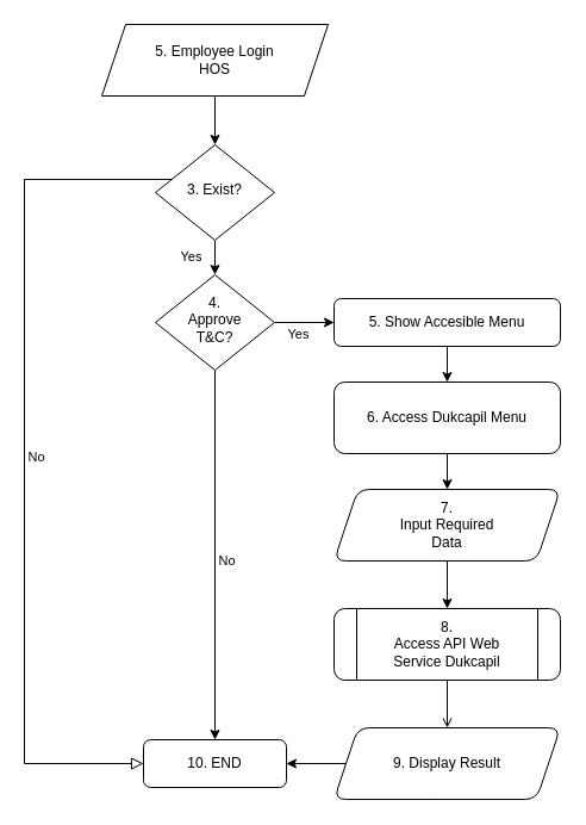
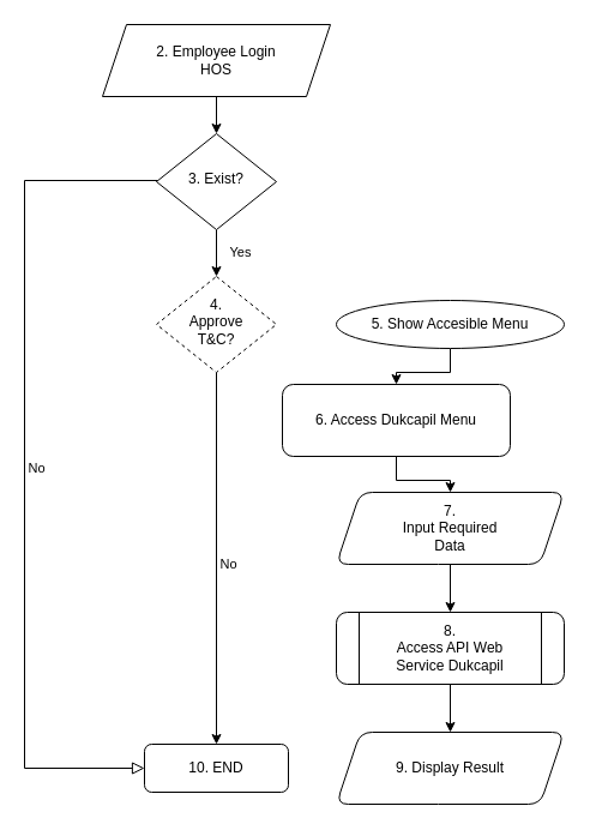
- <mxCell id="12" value="5. Employee Login&lt;div&gt;HOS&lt;br&gt;&lt;/div&gt;" style="shape=parallelogram;perimeter=parallelogramPerimeter;whiteSpace=wrap;html=1;fixedSize=1;" vertex="1" parent="1"><mxGeometry x="85" y="20" width="190" height="60" as="geometry" /></mxCell>
+ <mxCell id="12" value="2. Employee Login&lt;div&gt;HOS&lt;br&gt;&lt;/div&gt;" style="shape=parallelogram;perimeter=parallelogramPerimeter;whiteSpace=wrap;html=1;fixedSize=1;" vertex="1" parent="1"><mxGeometry x="85" y="20" width="190" height="60" as="geometry" /></mxCell>
- <mxCell id="4" value="3. Exist?" style="rhombus;whiteSpace=wrap;html=1;shadow=0;fontFamily=Helvetica;fontSize=12;align=center;strokeWidth=1;spacing=6;spacingTop=-4;" parent="1" vertex="1"><mxGeometry x="130" y="121" width="100" height="80" as="geometry" /></mxCell>
+ <mxCell id="4" value="3. Exist?" style="rhombus;whiteSpace=wrap;html=1;shadow=0;fontFamily=Helvetica;fontSize=12;align=center;strokeWidth=1;spacing=6;spacingTop=-4;" parent="1" vertex="1"><mxGeometry x="130" y="111" width="100" height="80" as="geometry" /></mxCell>
- <mxCell id="7" value="4. &lt;br&gt;&lt;div&gt;Approve &lt;br&gt;&lt;/div&gt;&lt;div&gt;T&amp;amp;C?&lt;/div&gt;" style="rhombus;whiteSpace=wrap;html=1;shadow=0;fontFamily=Helvetica;fontSize=12;align=center;strokeWidth=1;spacing=6;spacingTop=-4;" parent="1" vertex="1"><mxGeometry x="130" y="230" width="100" height="80" as="geometry" /></mxCell>
+ <mxCell id="7" value="4. &lt;br&gt;&lt;div&gt;Approve &lt;br&gt;&lt;/div&gt;&lt;div&gt;T&amp;amp;C?&lt;/div&gt;" style="rhombus;whiteSpace=wrap;html=1;shadow=0;fontFamily=Helvetica;fontSize=12;align=center;strokeWidth=1;spacing=6;spacingTop=-4;dashed=1;" parent="1" vertex="1"><mxGeometry x="130" y="230" width="100" height="80" as="geometry" /></mxCell>
- <mxCell id="5" value="Yes" style="edgeStyle=orthogonalEdgeStyle;rounded=0;orthogonalLoop=1;jettySize=auto;html=1;" edge="1" parent="1" source="7" target="10"><mxGeometry x="-0.2" y="-10" relative="1" as="geometry"><mxPoint as="offset" /></mxGeometry></mxCell>
- <mxCell id="10" value="5. Show Accesible Menu" style="rounded=1;whiteSpace=wrap;html=1;fontSize=12;glass=0;strokeWidth=1;shadow=0;" parent="1" vertex="1"><mxGeometry x="280" y="250" width="190" height="40" as="geometry" /></mxCell>
+ <mxCell id="10" value="5. Show Accesible Menu" style="ellipse;whiteSpace=wrap;html=1;fontSize=12;glass=0;strokeWidth=1;shadow=0;" parent="1" vertex="1"><mxGeometry x="280" y="250" width="190" height="40" as="geometry" /></mxCell>
- <mxCell id="14" value="6. Access Dukcapil Menu" style="whiteSpace=wrap;html=1;rounded=1;glass=0;strokeWidth=1;shadow=0;" vertex="1" parent="1"><mxGeometry x="280" y="320" width="190" height="60" as="geometry" /></mxCell>
+ <mxCell id="14" value="6. Access Dukcapil Menu" style="whiteSpace=wrap;html=1;rounded=1;glass=0;strokeWidth=1;shadow=0;" vertex="1" parent="1"><mxGeometry x="235" y="320" width="190" height="60" as="geometry" /></mxCell>
- <mxCell id="17" value="" style="edgeStyle=orthogonalEdgeStyle;rounded=0;orthogonalLoop=1;jettySize=auto;html=1;endArrow=open;" edge="1" parent="1" source="18" target="20"><mxGeometry relative="1" as="geometry" /></mxCell>
+ <mxCell id="17" value="" style="edgeStyle=orthogonalEdgeStyle;rounded=0;orthogonalLoop=1;jettySize=auto;html=1;" edge="1" parent="1" source="18" target="20"><mxGeometry relative="1" as="geometry" /></mxCell>
- <mxCell id="19" style="edgeStyle=orthogonalEdgeStyle;rounded=0;orthogonalLoop=1;jettySize=auto;html=1;entryX=1;entryY=0.5;entryDx=0;entryDy=0;" edge="1" parent="1" source="20" target="8"><mxGeometry relative="1" as="geometry" /></mxCell>
